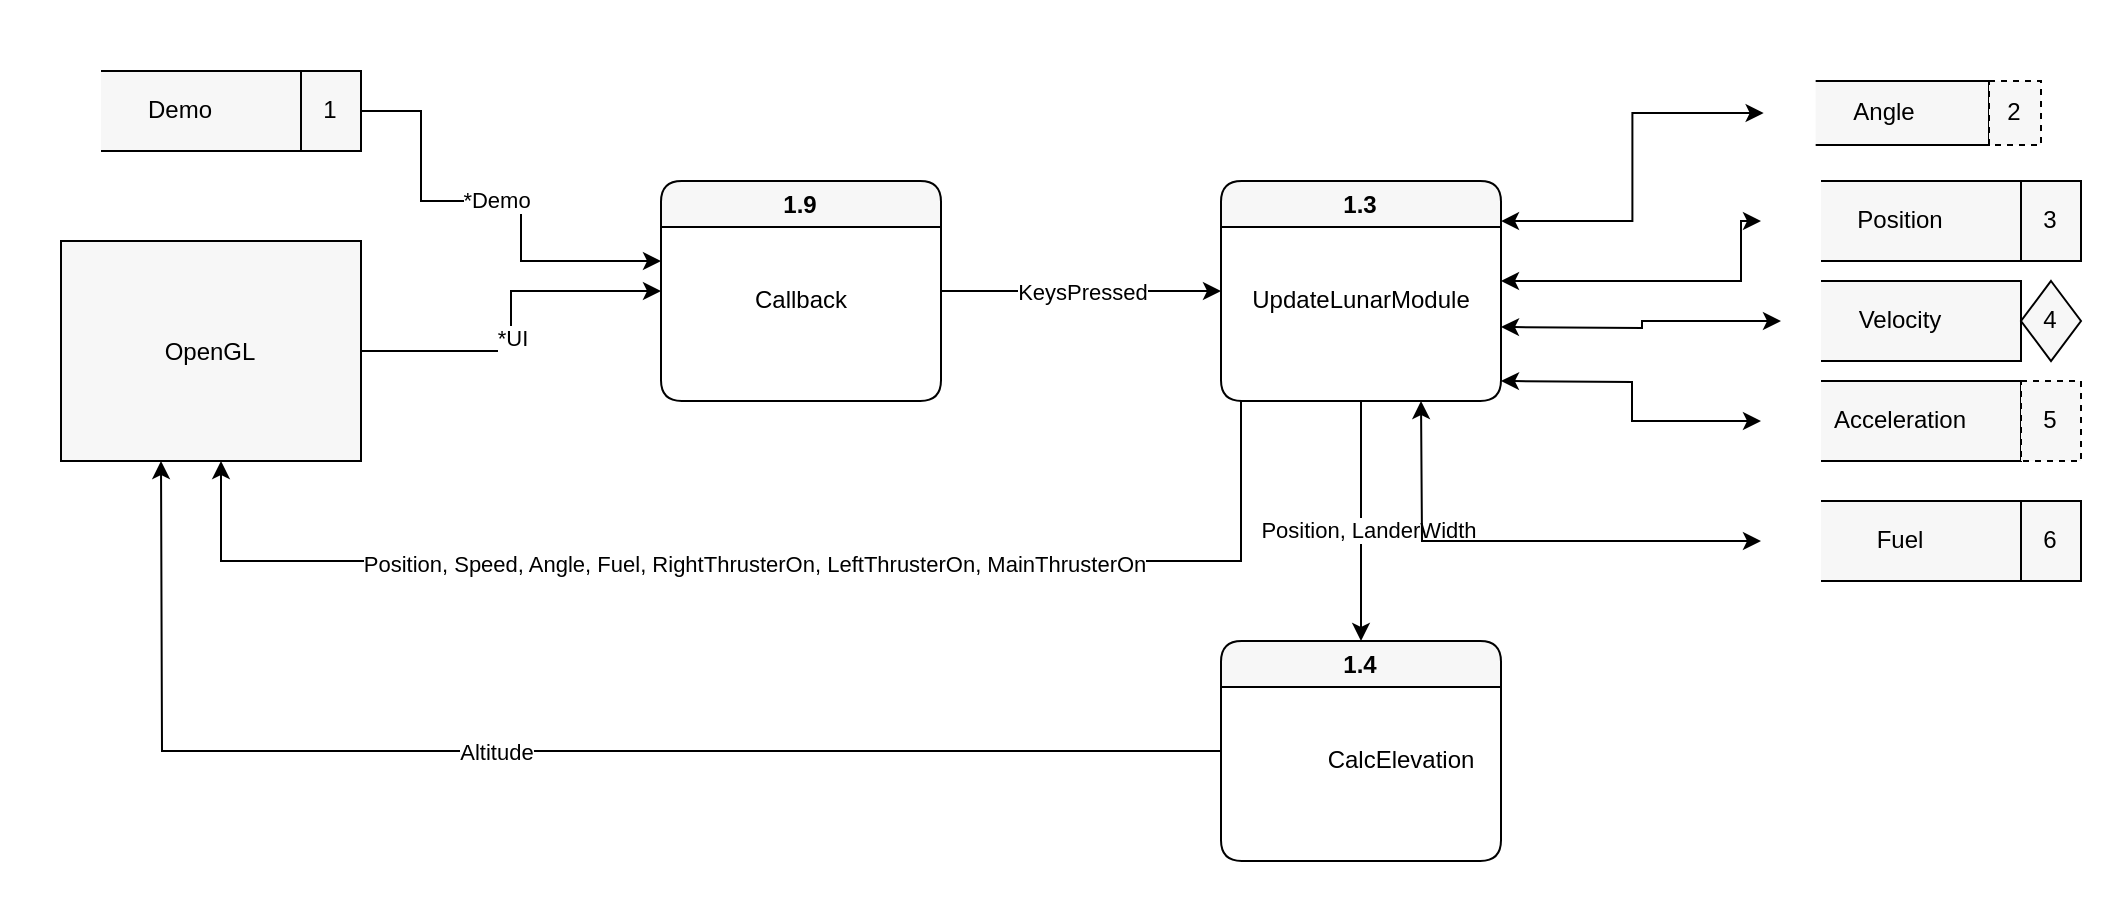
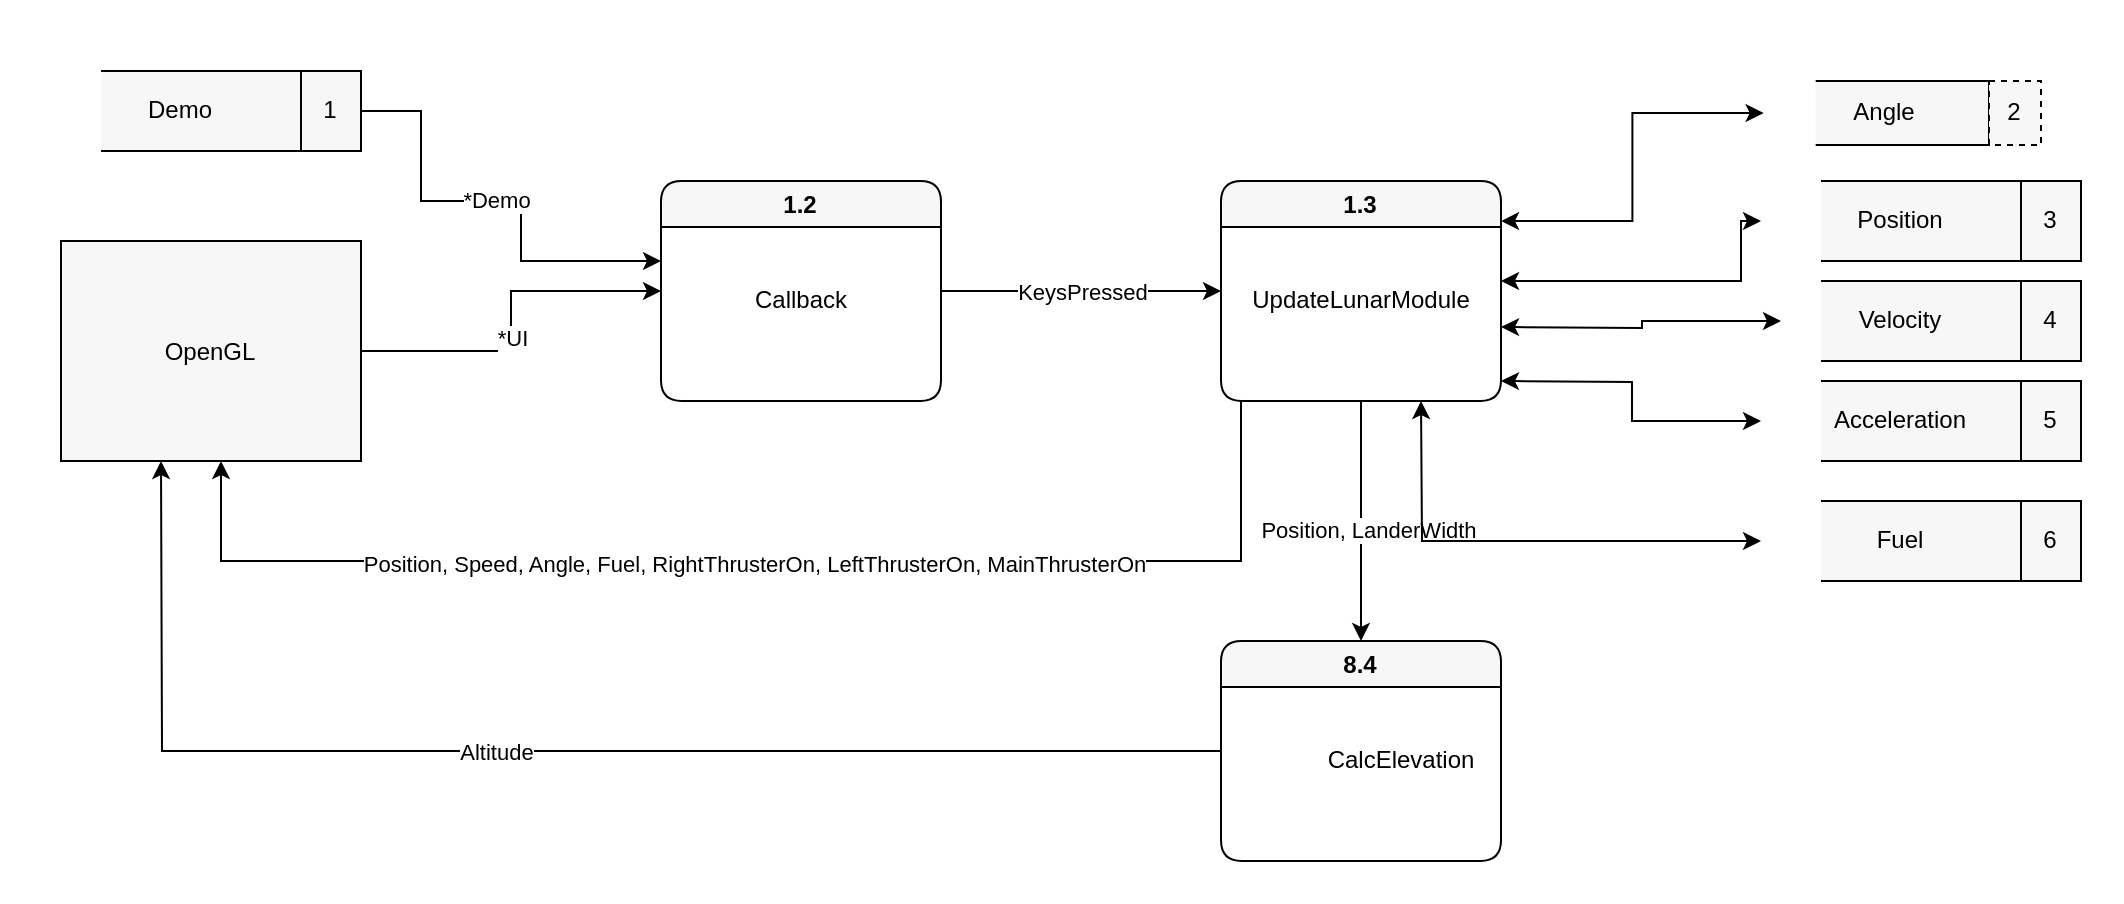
- <mxCell id="7" value="1.9" style="swimlane;rounded=1;fillColor=#F7F7F7;" vertex="1" parent="1"><mxGeometry x="330" y="90" width="140" height="110" as="geometry" /></mxCell>
+ <mxCell id="7" value="1.2" style="swimlane;rounded=1;fillColor=#F7F7F7;" vertex="1" parent="1"><mxGeometry x="330" y="90" width="140" height="110" as="geometry" /></mxCell>
- <mxCell id="29" value="4" style="rhombus;whiteSpace=wrap;html=1;fillColor=#F7F7F7;gradientColor=none;" vertex="1" parent="27"><mxGeometry x="120" width="30" height="40" as="geometry" /></mxCell>
+ <mxCell id="29" value="4" style="rounded=0;whiteSpace=wrap;html=1;fillColor=#F7F7F7;gradientColor=none;" vertex="1" parent="27"><mxGeometry x="120" width="30" height="40" as="geometry" /></mxCell>
- <mxCell id="25" value="5" style="rounded=0;whiteSpace=wrap;html=1;fillColor=#F7F7F7;gradientColor=none;dashed=1;" vertex="1" parent="23"><mxGeometry x="120" width="30" height="40" as="geometry" /></mxCell>
+ <mxCell id="25" value="5" style="rounded=0;whiteSpace=wrap;html=1;fillColor=#F7F7F7;gradientColor=none;" vertex="1" parent="23"><mxGeometry x="120" width="30" height="40" as="geometry" /></mxCell>
- <mxCell id="46" value="1.4" style="swimlane;rounded=1;fillColor=#F7F7F7;" vertex="1" parent="1"><mxGeometry x="610" y="320" width="140" height="110" as="geometry" /></mxCell>
+ <mxCell id="46" value="8.4" style="swimlane;rounded=1;fillColor=#F7F7F7;" vertex="1" parent="1"><mxGeometry x="610" y="320" width="140" height="110" as="geometry" /></mxCell>
